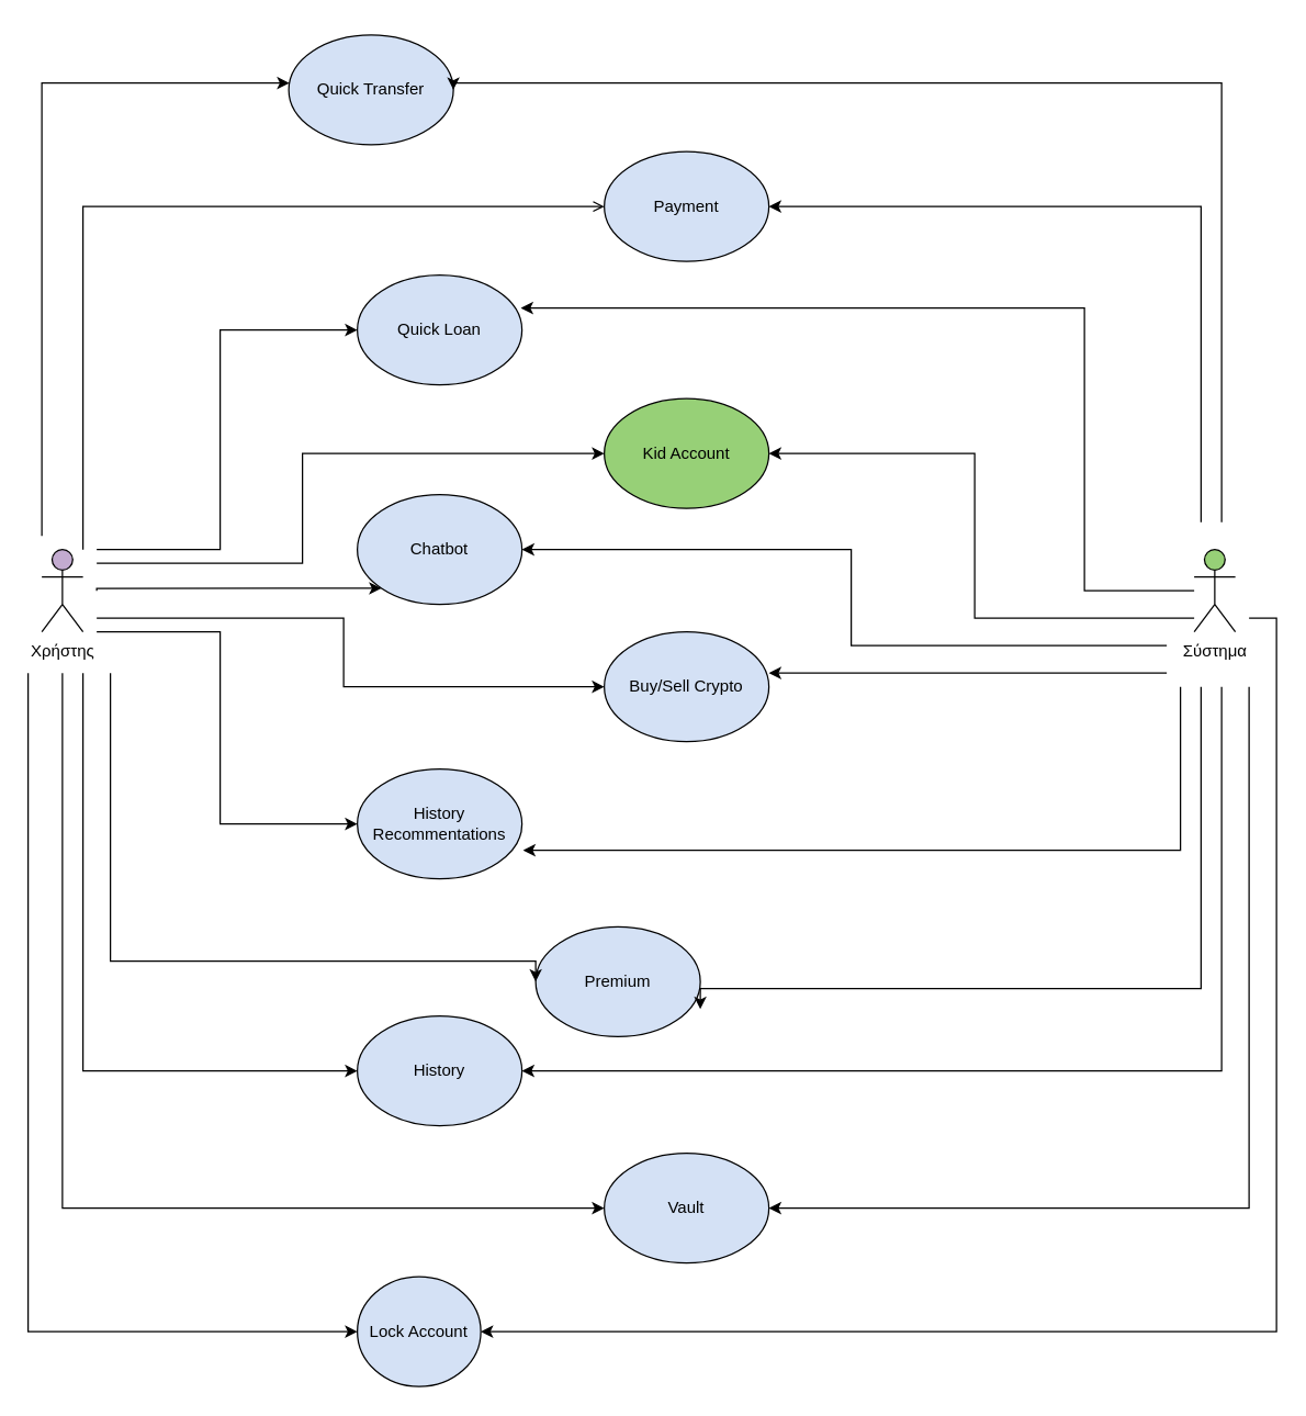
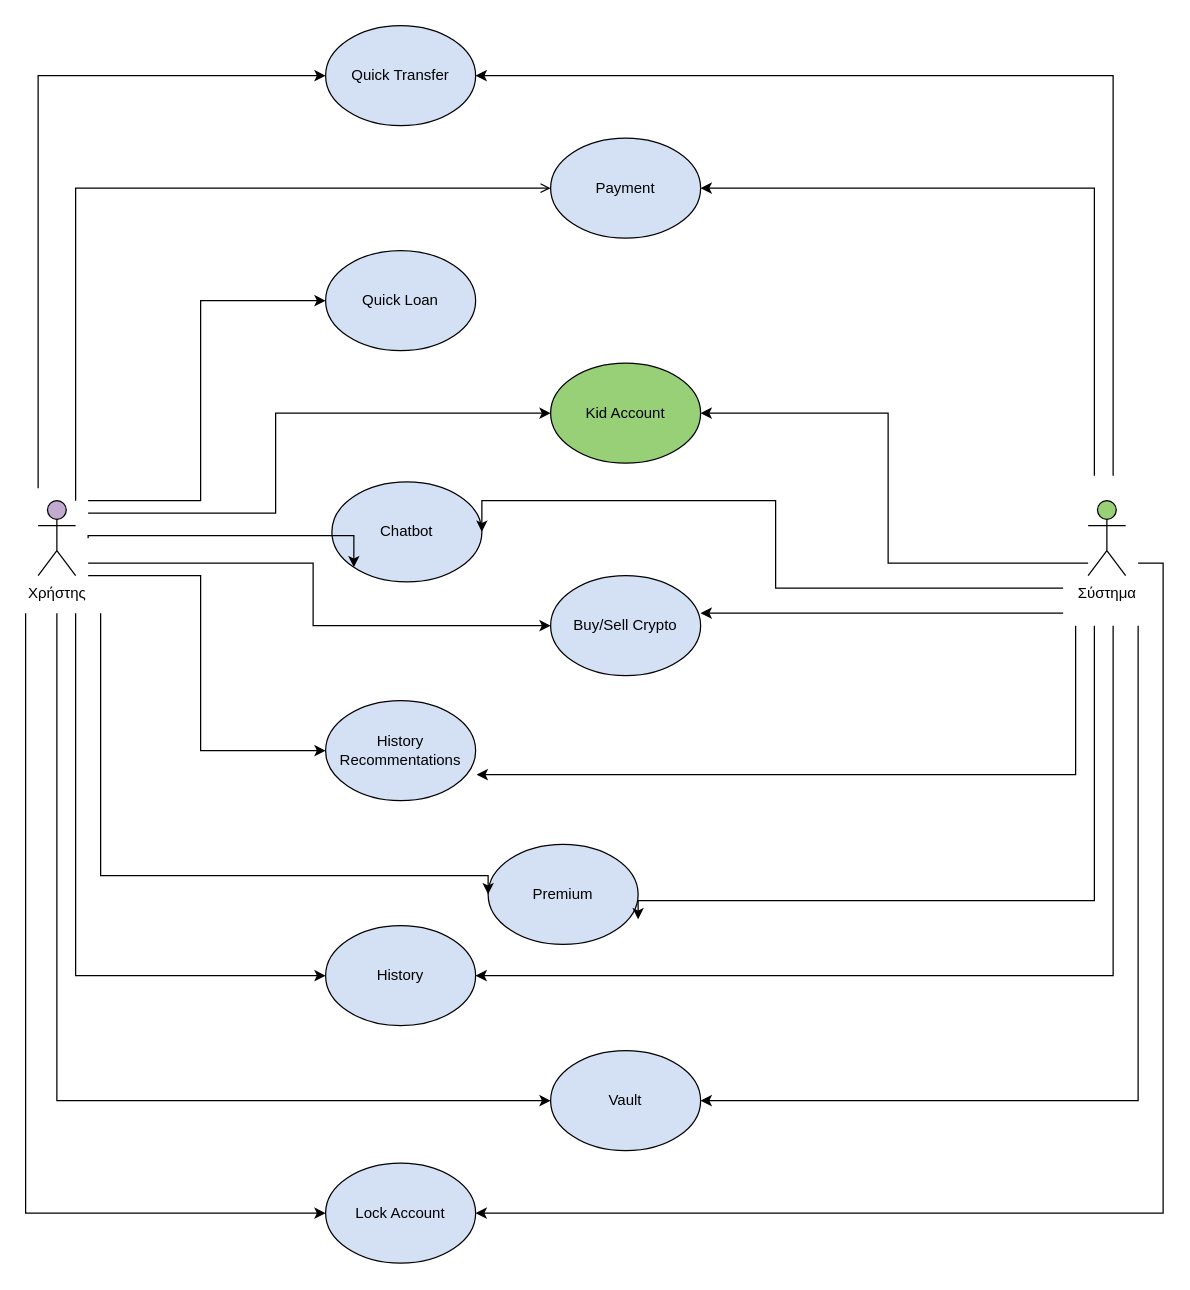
- <mxCell id="12" value="Quick Transfer" style="ellipse;whiteSpace=wrap;html=1;fillColor=#D4E1F5;" vertex="1" parent="1"><mxGeometry x="210" y="25" width="120" height="80" as="geometry" /></mxCell>
+ <mxCell id="12" value="Quick Transfer" style="ellipse;whiteSpace=wrap;html=1;fillColor=#D4E1F5;" vertex="1" parent="1"><mxGeometry x="260" y="20" width="120" height="80" as="geometry" /></mxCell>
- <mxCell id="28" style="edgeStyle=orthogonalEdgeStyle;rounded=0;orthogonalLoop=1;jettySize=auto;html=1;entryX=0.993;entryY=0.3;entryDx=0;entryDy=0;entryPerimeter=0;" edge="1" parent="1" source="36" target="8"><mxGeometry relative="1" as="geometry"><Array as="points"><mxPoint x="875" y="430" /><mxPoint x="790" y="430" /><mxPoint x="790" y="224" /></Array></mxGeometry></mxCell>
- <mxCell id="3" value="Chatbot" style="ellipse;whiteSpace=wrap;html=1;fillColor=#D4E1F5;" vertex="1" parent="1"><mxGeometry x="260" y="360" width="120" height="80" as="geometry" /></mxCell>
+ <mxCell id="3" value="Chatbot" style="ellipse;whiteSpace=wrap;html=1;fillColor=#D4E1F5;" vertex="1" parent="1"><mxGeometry x="265" y="385" width="120" height="80" as="geometry" /></mxCell>
- <mxCell id="7" value="Lock Account" style="ellipse;whiteSpace=wrap;html=1;fillColor=#D4E1F5;" vertex="1" parent="1"><mxGeometry x="260" y="930" width="90" height="80" as="geometry" /></mxCell>
+ <mxCell id="7" value="Lock Account" style="ellipse;whiteSpace=wrap;html=1;fillColor=#D4E1F5;" vertex="1" parent="1"><mxGeometry x="260" y="930" width="120" height="80" as="geometry" /></mxCell>
